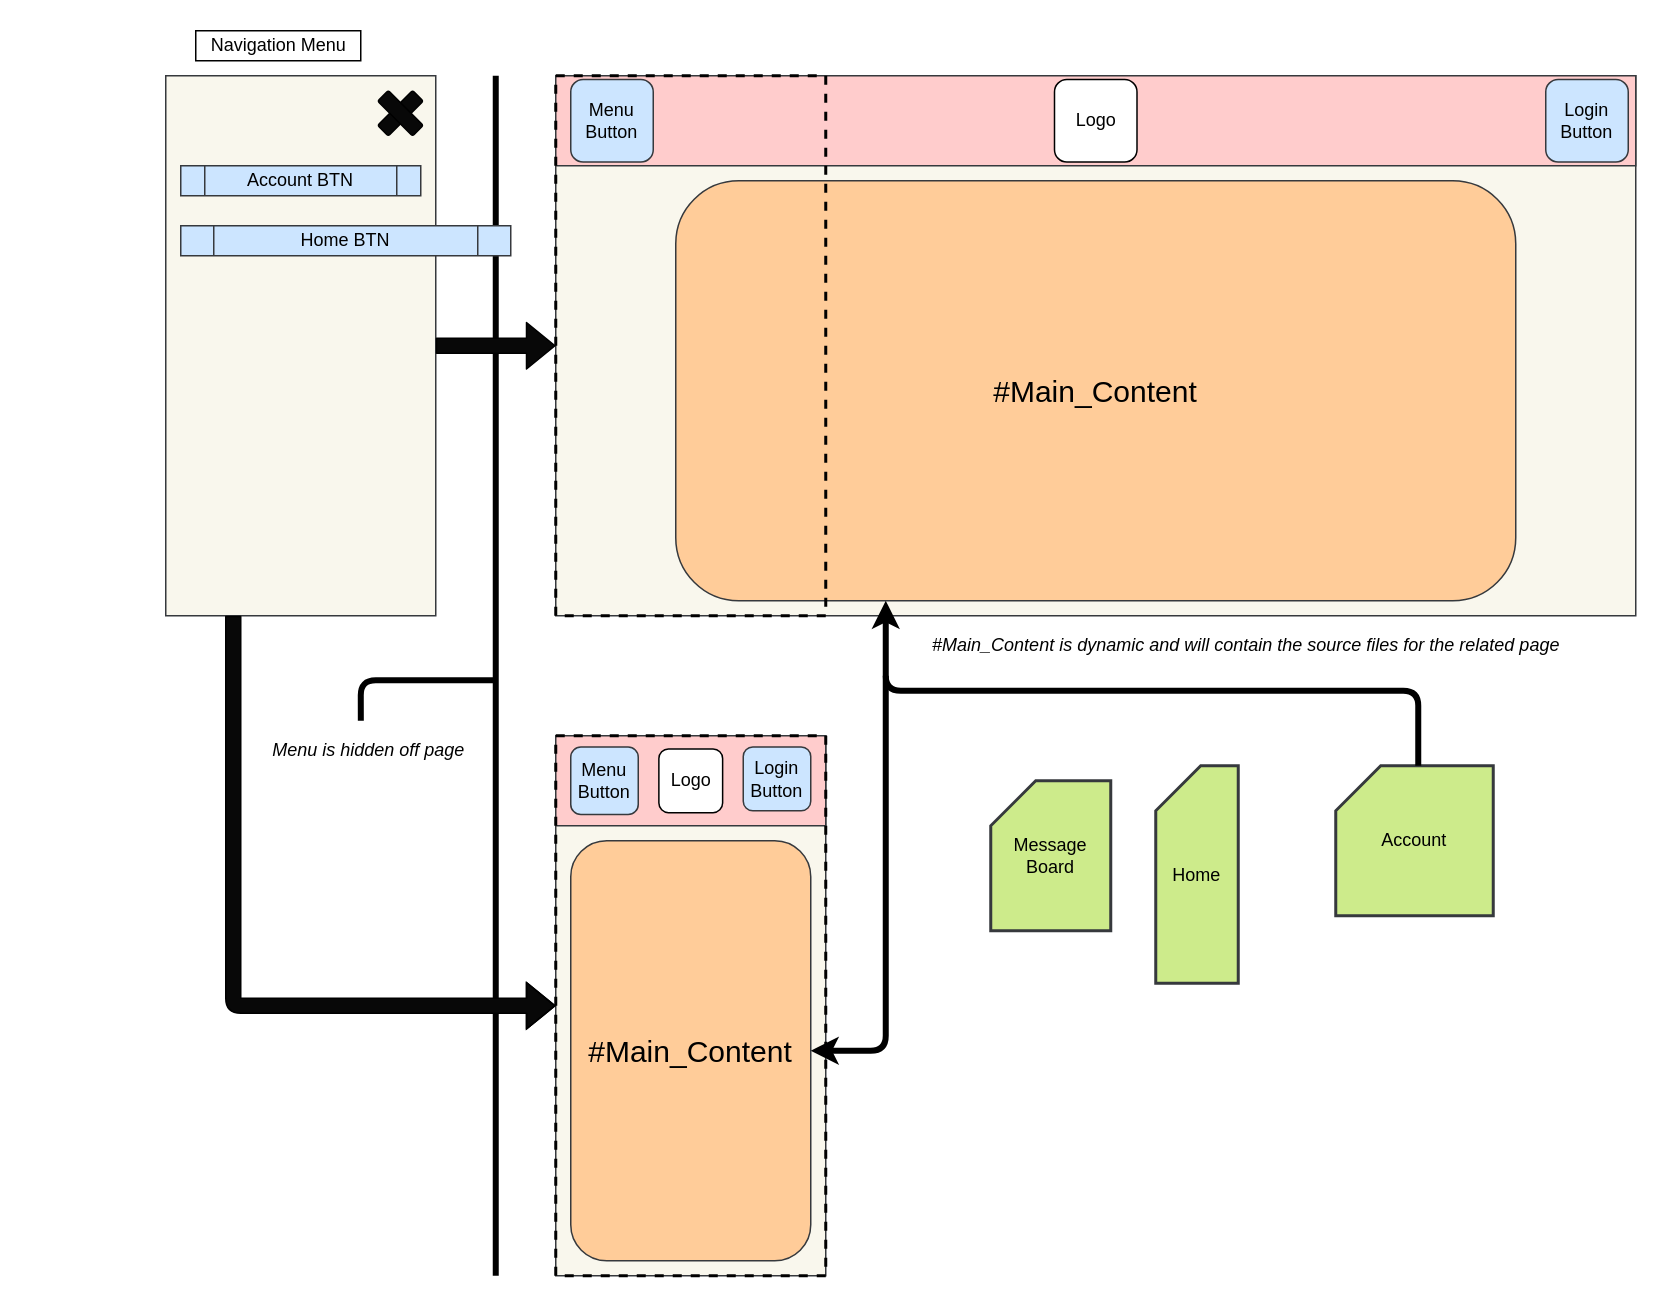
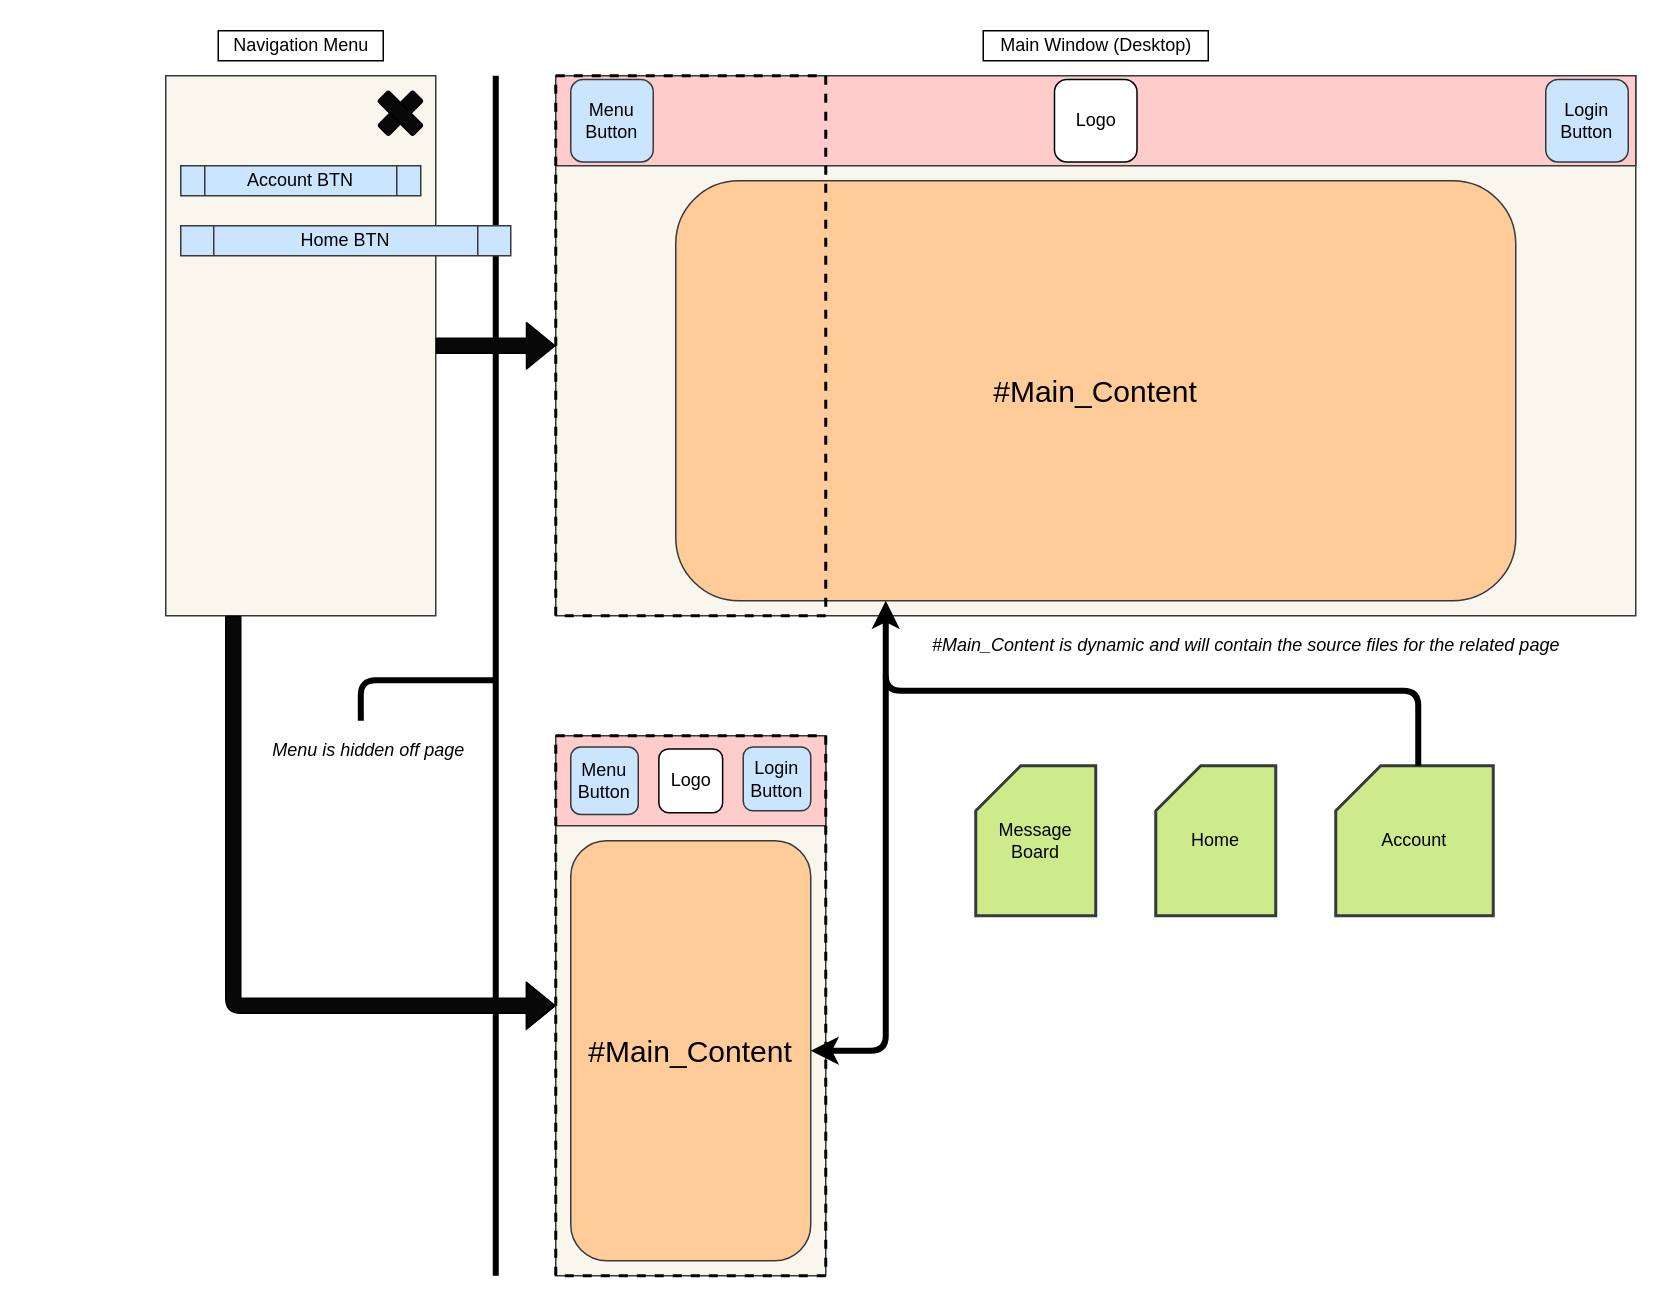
- <mxCell id="10" value="Navigation Menu" style="text;html=1;align=center;verticalAlign=middle;resizable=0;points=[];autosize=1;strokeColor=#000000;" vertex="1" parent="1"><mxGeometry x="130" y="20" width="110" height="20" as="geometry" /></mxCell>
+ <mxCell id="10" value="Navigation Menu" style="text;html=1;align=center;verticalAlign=middle;resizable=0;points=[];autosize=1;strokeColor=#000000;" vertex="1" parent="1"><mxGeometry x="145" y="20" width="110" height="20" as="geometry" /></mxCell>
+ <mxCell id="11" value="Main Window (Desktop)" style="text;html=1;align=center;verticalAlign=middle;resizable=0;points=[];autosize=1;strokeColor=#000000;" vertex="1" parent="1"><mxGeometry x="655" y="20" width="150" height="20" as="geometry" /></mxCell>
- <mxCell id="21" value="&lt;div&gt;Message Board&lt;br&gt;&lt;/div&gt;" style="shape=card;whiteSpace=wrap;html=1;strokeWidth=2;fillColor=#cdeb8b;strokeColor=#36393d;" vertex="1" parent="1"><mxGeometry x="660" y="520" width="80" height="100" as="geometry" /></mxCell>
+ <mxCell id="21" value="&lt;div&gt;Message Board&lt;br&gt;&lt;/div&gt;" style="shape=card;whiteSpace=wrap;html=1;strokeWidth=2;fillColor=#cdeb8b;strokeColor=#36393d;" vertex="1" parent="1"><mxGeometry x="650" y="510" width="80" height="100" as="geometry" /></mxCell>
- <mxCell id="20" value="&lt;div&gt;Home&lt;br&gt;&lt;/div&gt;" style="shape=card;whiteSpace=wrap;html=1;strokeWidth=2;fillColor=#cdeb8b;strokeColor=#36393d;" vertex="1" parent="1"><mxGeometry x="770" y="510" width="55" height="145" as="geometry" /></mxCell>
+ <mxCell id="20" value="&lt;div&gt;Home&lt;br&gt;&lt;/div&gt;" style="shape=card;whiteSpace=wrap;html=1;strokeWidth=2;fillColor=#cdeb8b;strokeColor=#36393d;" vertex="1" parent="1"><mxGeometry x="770" y="510" width="80" height="100" as="geometry" /></mxCell>
